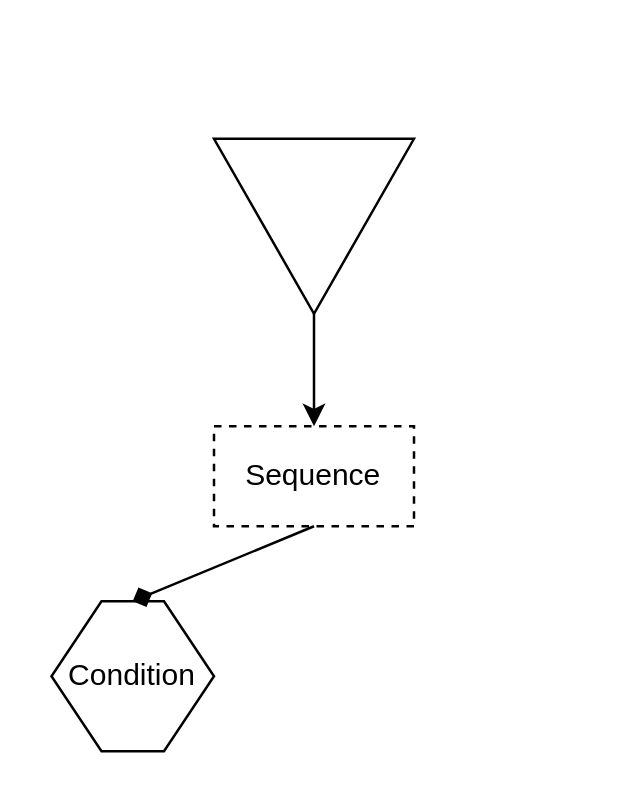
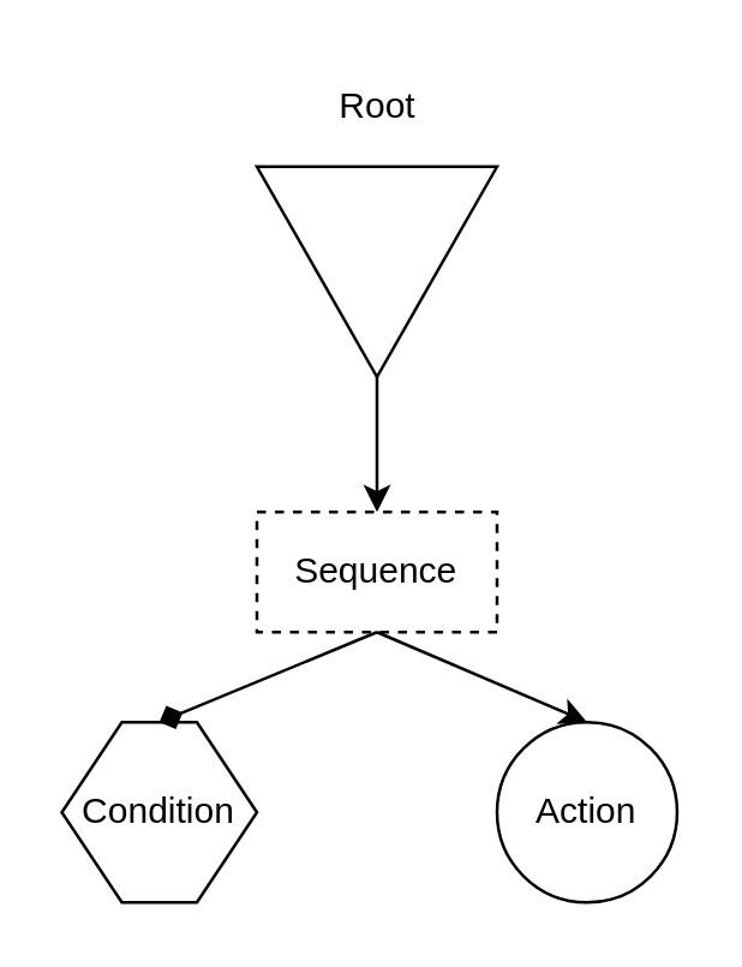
+ <mxCell id="5" value="Root" style="text;html=1;align=center;verticalAlign=middle;resizable=0;points=[];autosize=1;strokeColor=none;fillColor=none;fontSize=12;" vertex="1" parent="1"><mxGeometry x="100" y="20" width="50" height="30" as="geometry" /></mxCell>
+ <mxCell id="9" value="" style="endArrow=classic;html=1;rounded=0;fontSize=12;exitX=0.5;exitY=1;exitDx=0;exitDy=0;entryX=0.5;entryY=0;entryDx=0;entryDy=0;" edge="1" parent="1" source="4" target="7"><mxGeometry width="50" height="50" relative="1" as="geometry"><mxPoint x="110" y="210" as="sourcePoint" /><mxPoint x="160" y="160" as="targetPoint" /></mxGeometry></mxCell>
+ <mxCell id="7" value="Action" style="ellipse;whiteSpace=wrap;html=1;aspect=fixed;" vertex="1" parent="1"><mxGeometry x="165" y="240" width="60" height="60" as="geometry" /></mxCell>
